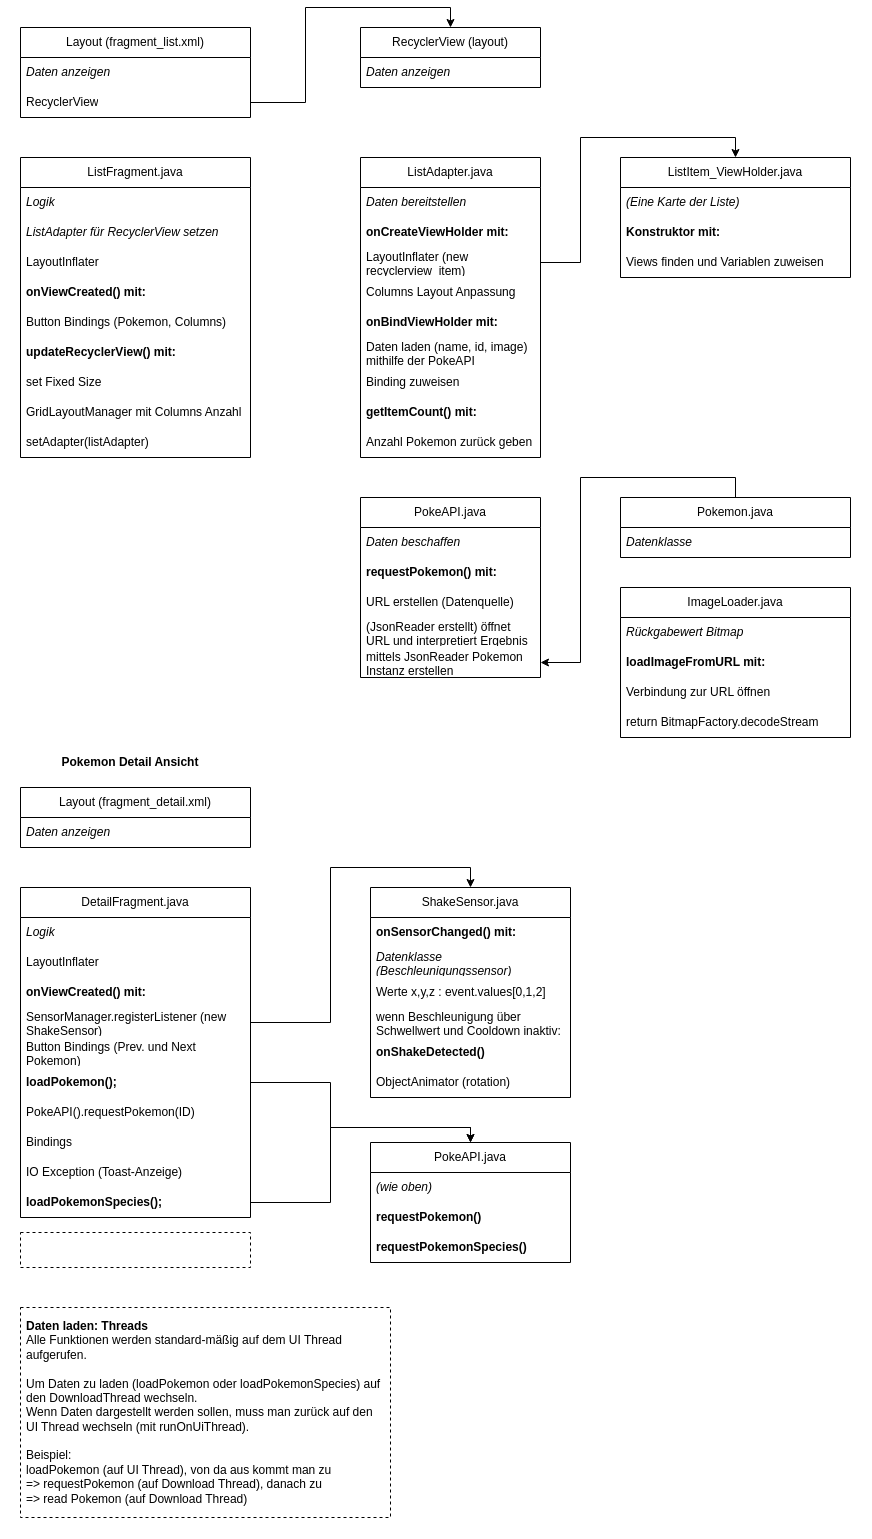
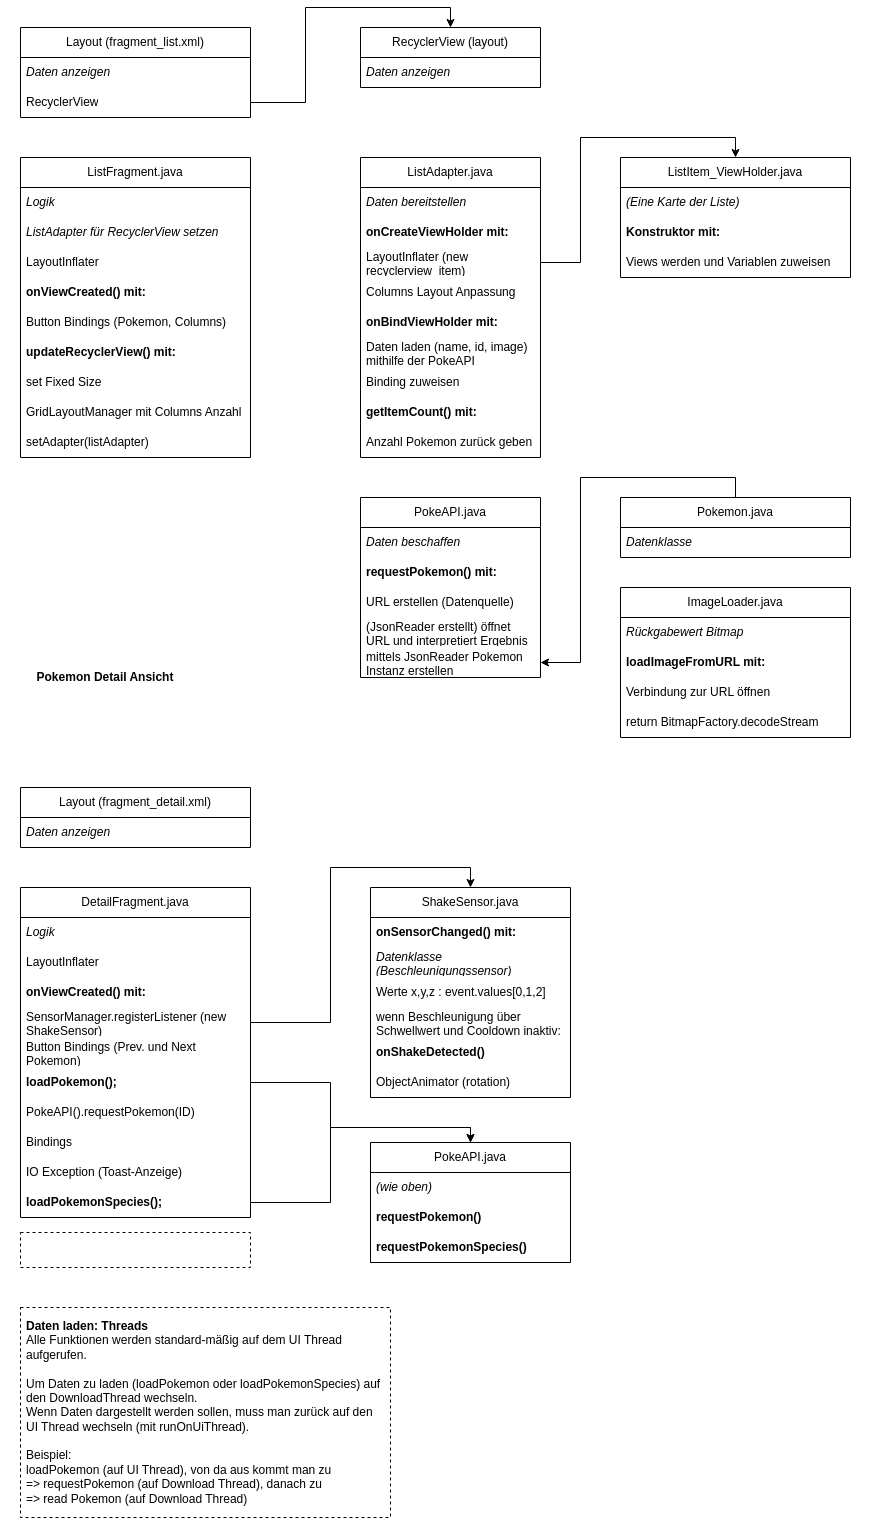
- <mxCell id="32" value="Views finden und Variablen zuweisen" style="text;strokeColor=none;fillColor=none;align=left;verticalAlign=middle;spacingLeft=4;spacingRight=4;overflow=hidden;points=[[0,0.5],[1,0.5]];portConstraint=eastwest;rotatable=0;whiteSpace=wrap;html=1;fontStyle=0" parent="29" vertex="1"><mxGeometry y="90" width="230" height="30" as="geometry" /></mxCell>
+ <mxCell id="32" value="Views werden und Variablen zuweisen" style="text;strokeColor=none;fillColor=none;align=left;verticalAlign=middle;spacingLeft=4;spacingRight=4;overflow=hidden;points=[[0,0.5],[1,0.5]];portConstraint=eastwest;rotatable=0;whiteSpace=wrap;html=1;fontStyle=0" parent="29" vertex="1"><mxGeometry y="90" width="230" height="30" as="geometry" /></mxCell>
- <mxCell id="48" value="&lt;b&gt;Pokemon Detail Ansicht&lt;/b&gt;" style="text;html=1;strokeColor=none;fillColor=none;align=center;verticalAlign=middle;whiteSpace=wrap;rounded=0;" parent="1" vertex="1"><mxGeometry x="50" y="740" width="160" height="30" as="geometry" /></mxCell>
+ <mxCell id="48" value="&lt;b&gt;Pokemon Detail Ansicht&lt;/b&gt;" style="text;html=1;strokeColor=none;fillColor=none;align=center;verticalAlign=middle;whiteSpace=wrap;rounded=0;" parent="1" vertex="1"><mxGeometry x="25" y="655" width="160" height="30" as="geometry" /></mxCell>
